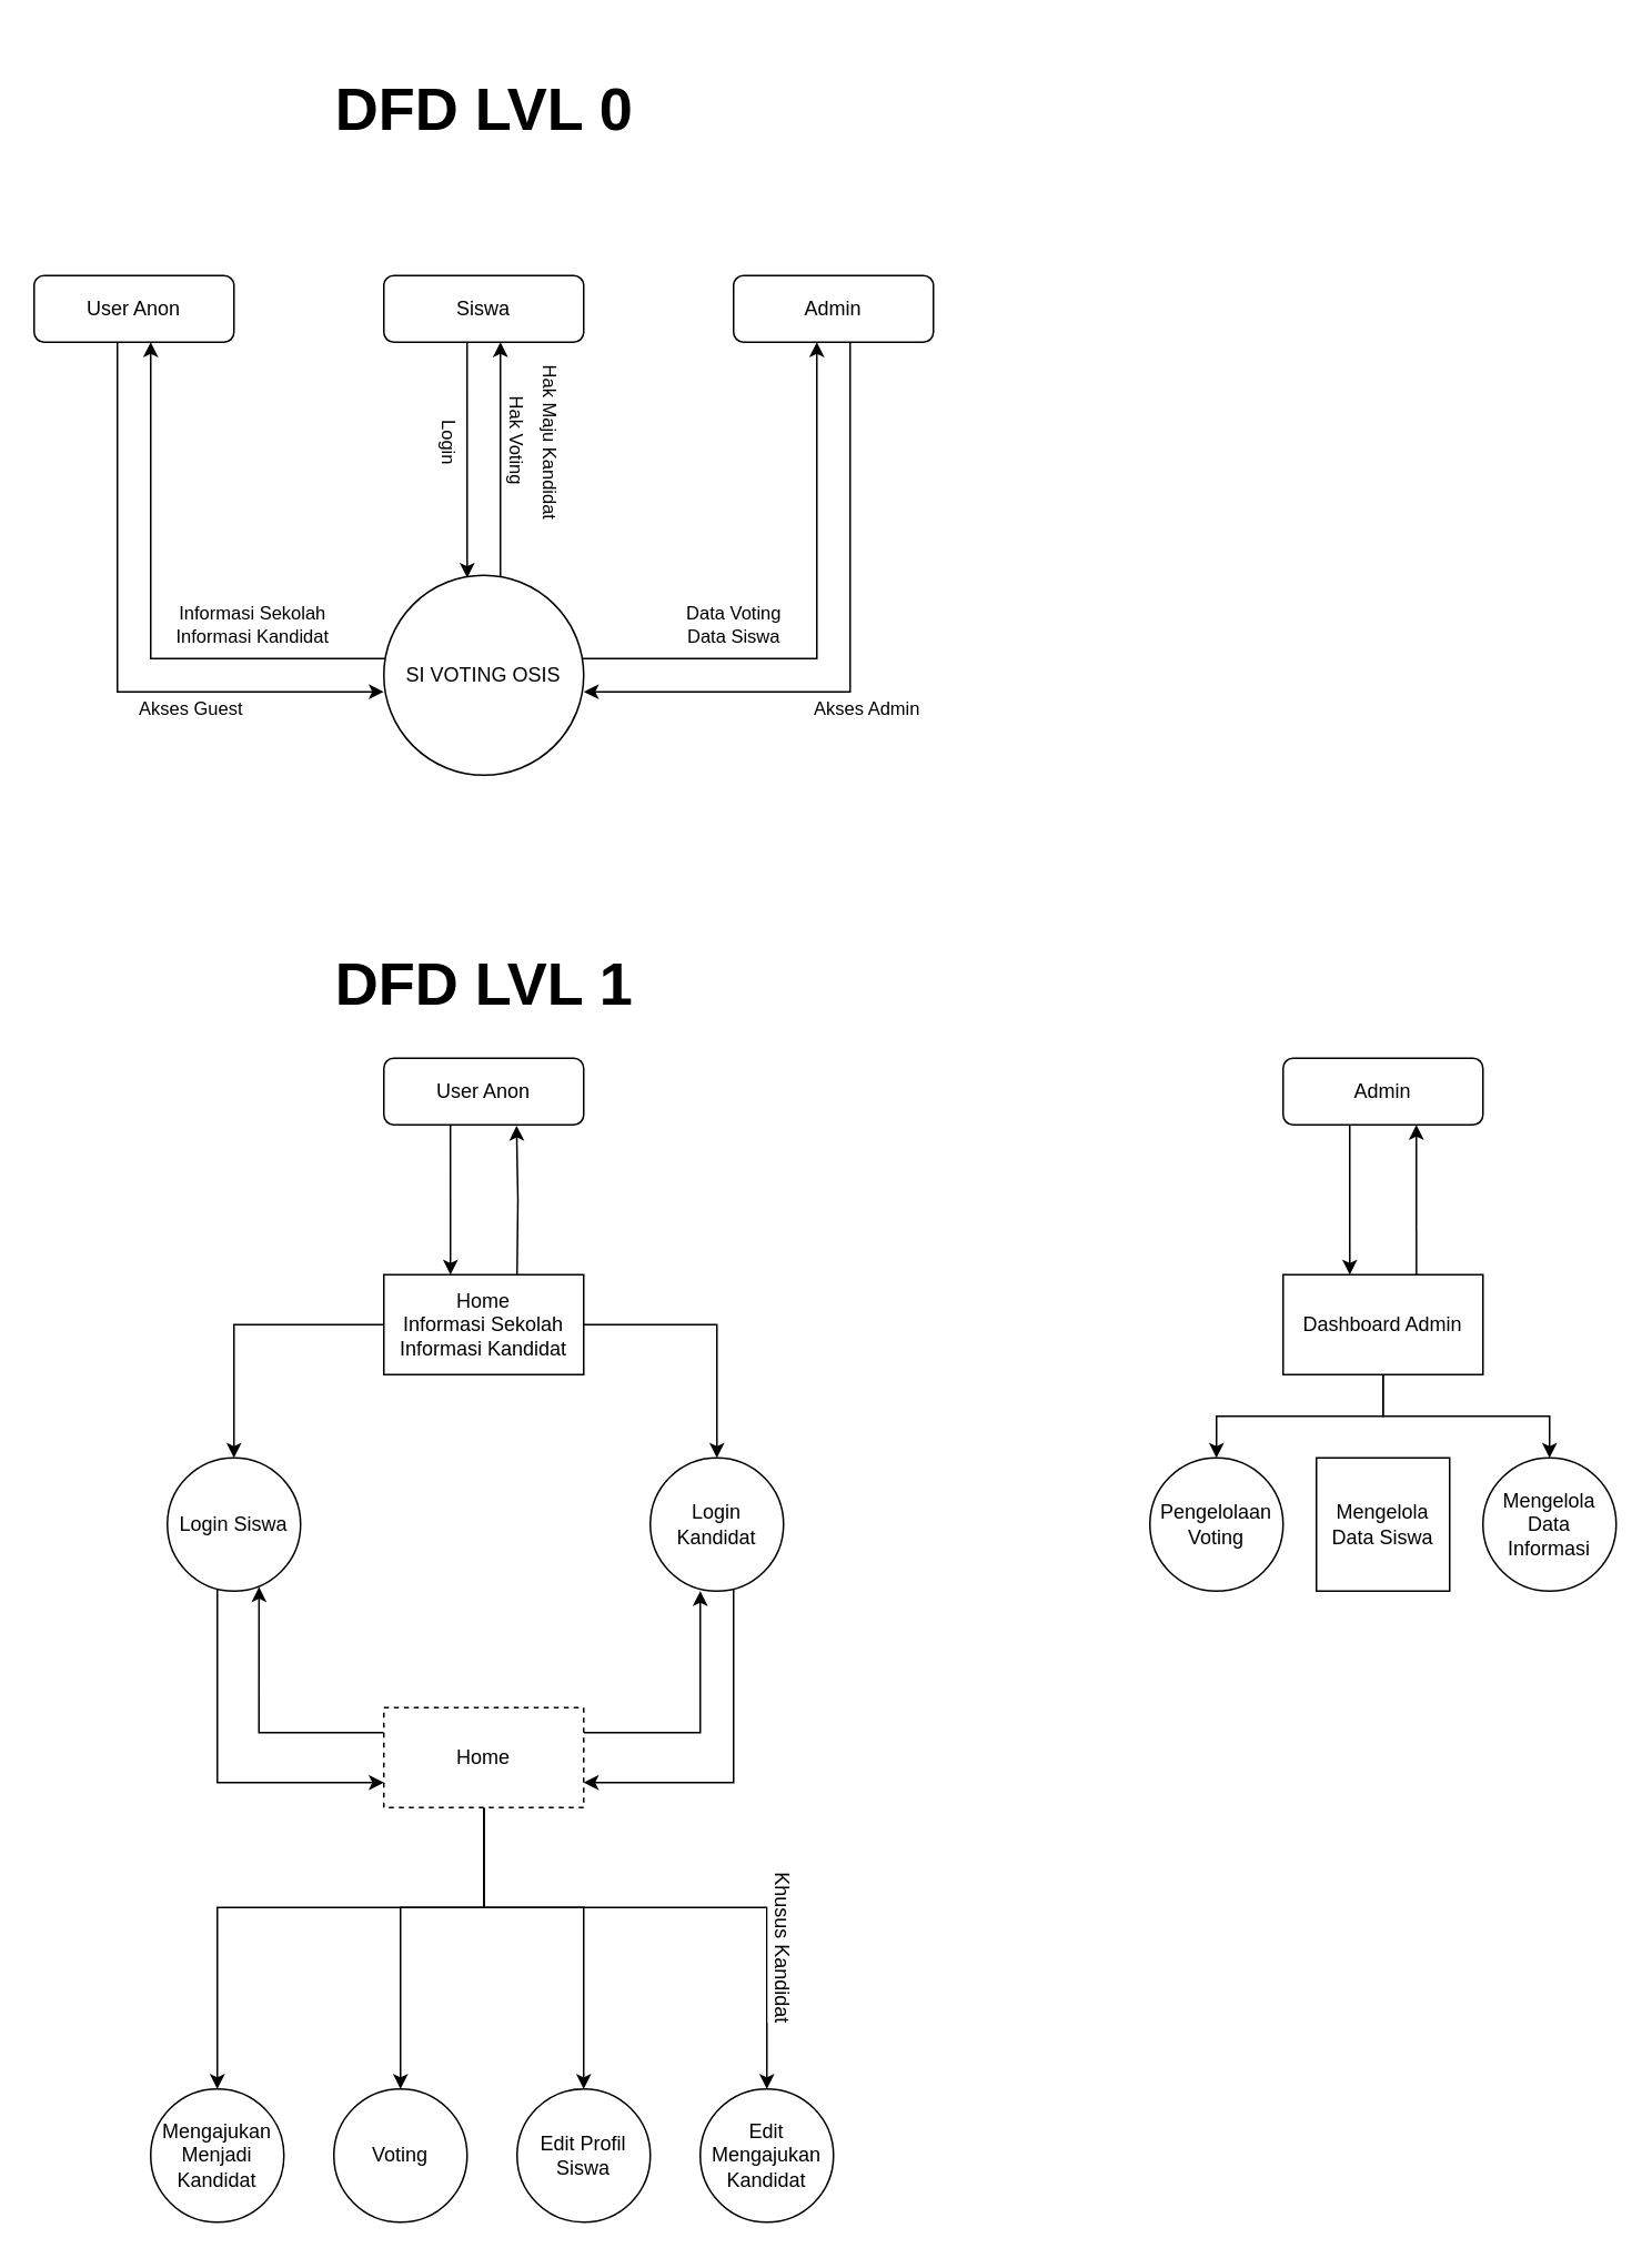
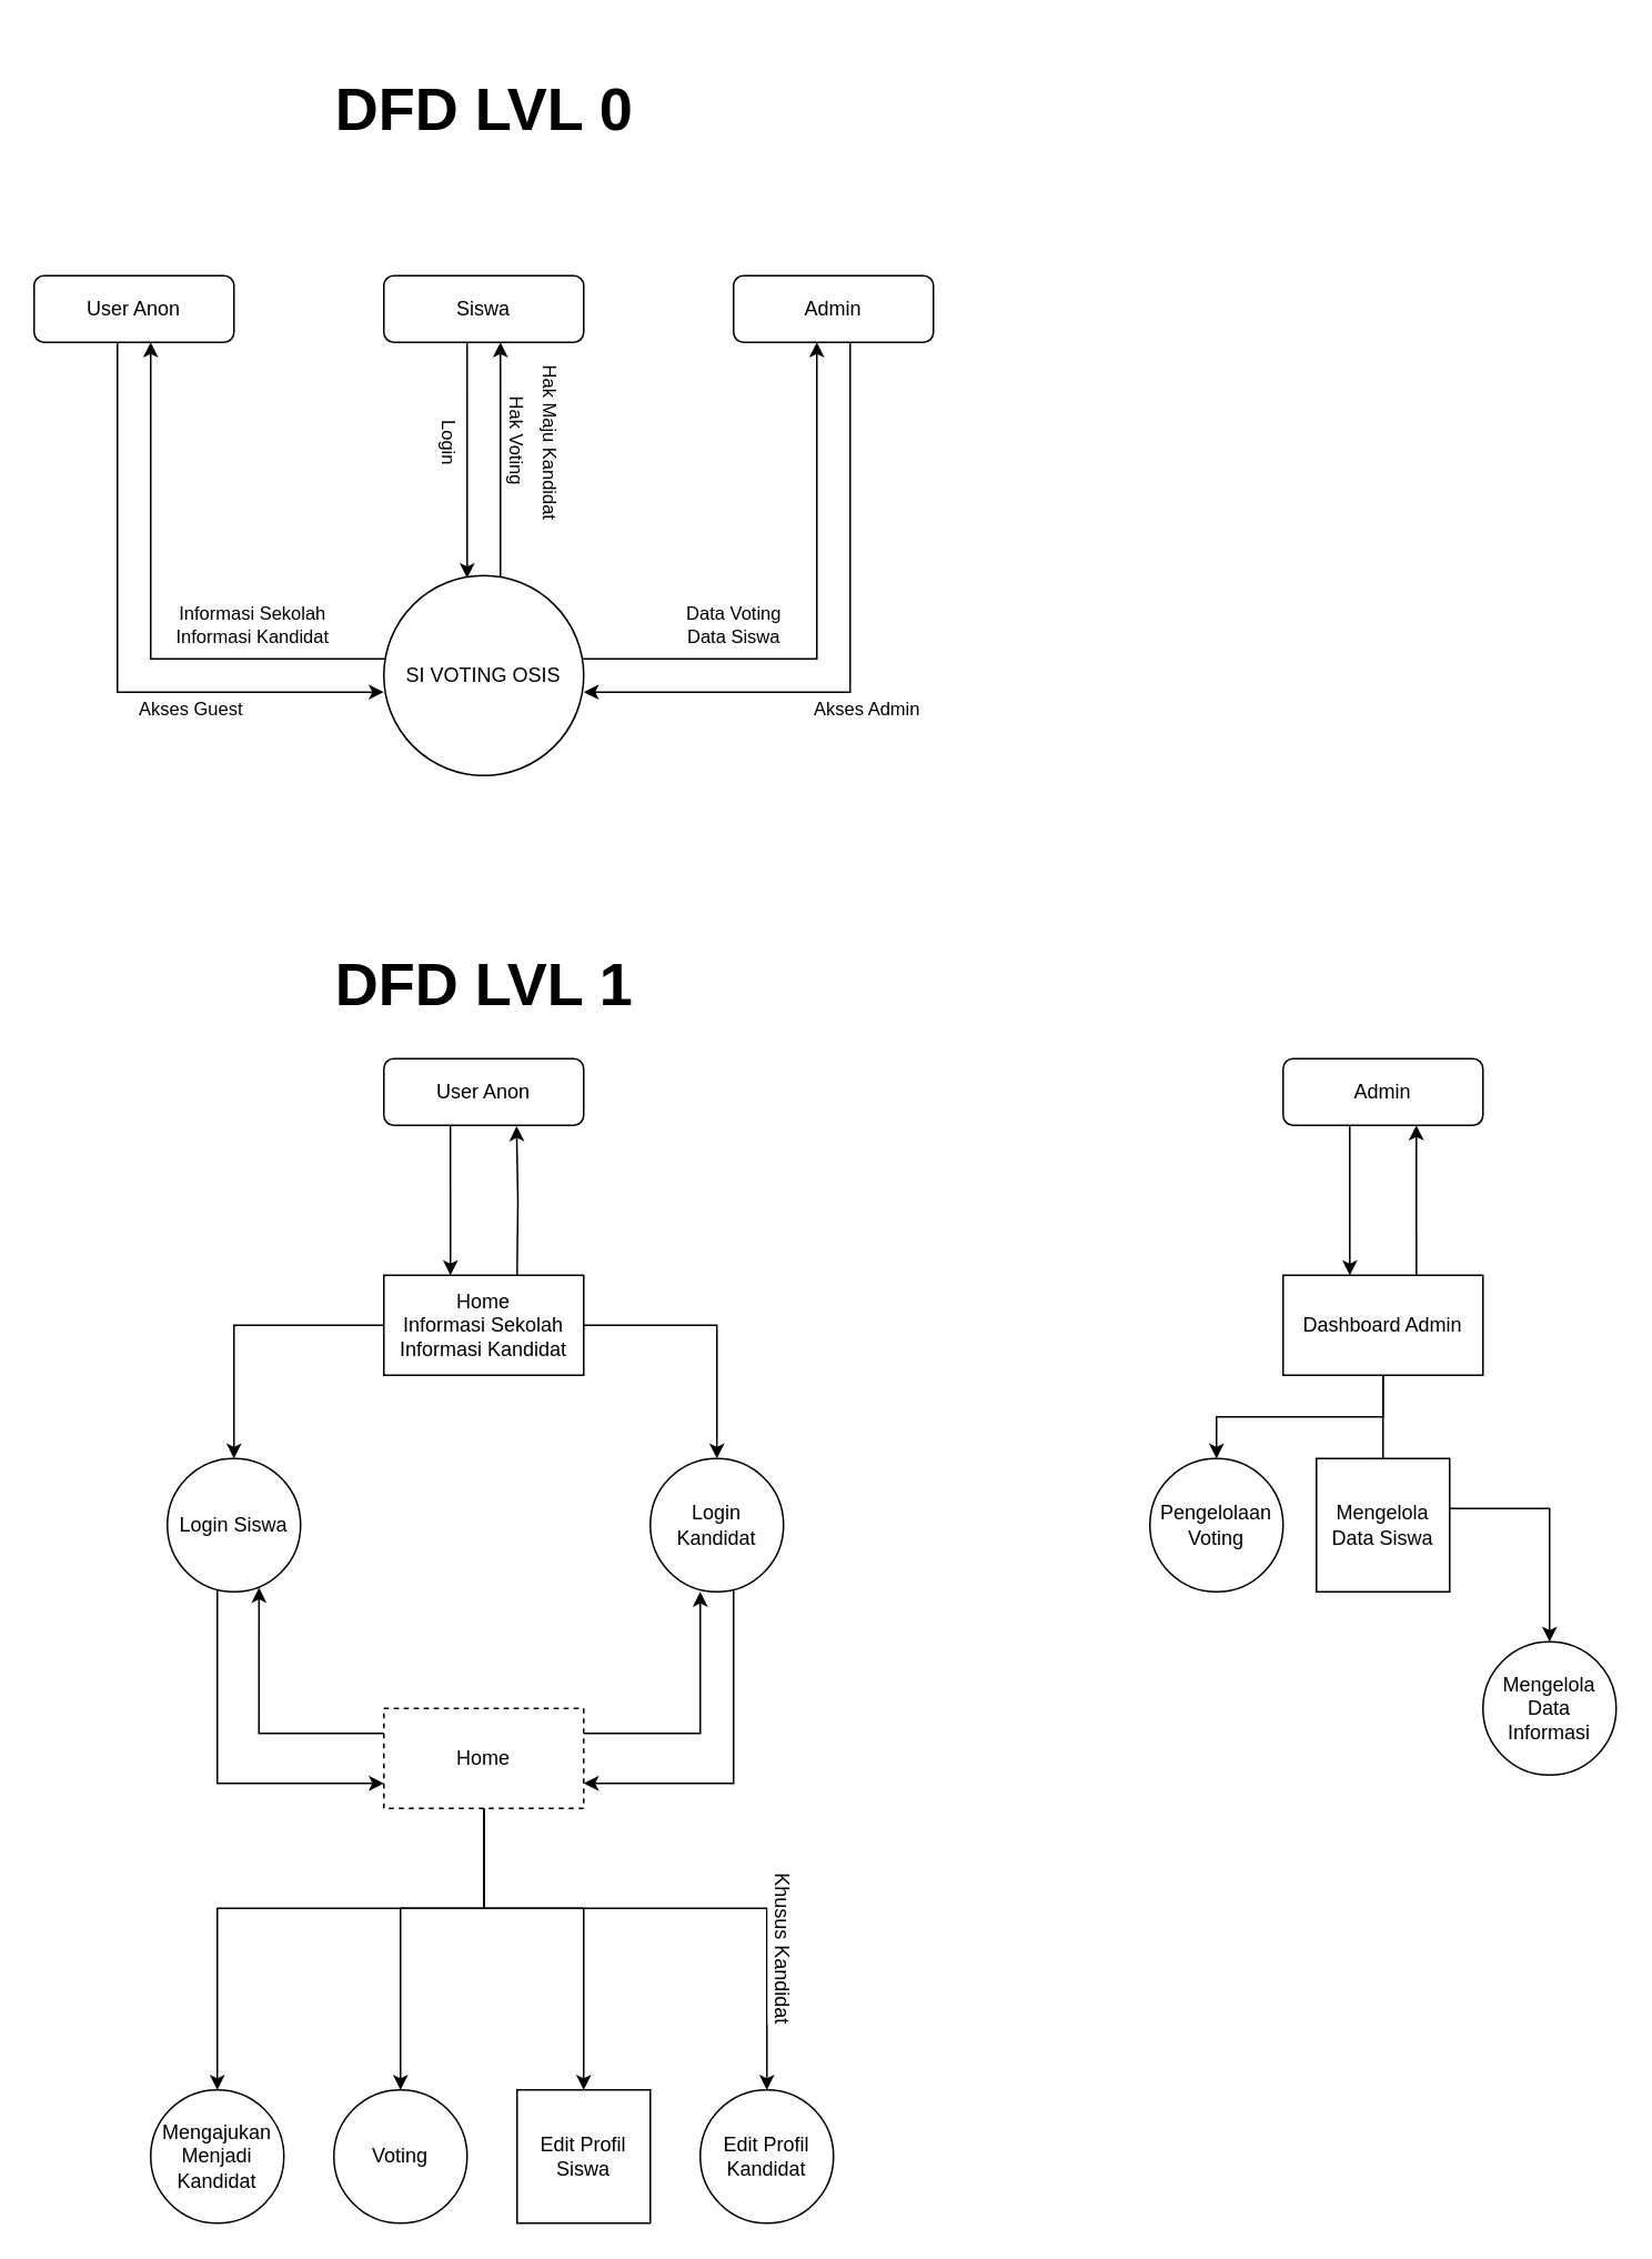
- <mxCell id="49" value="Mengelola Data Informasi" style="ellipse;whiteSpace=wrap;html=1;aspect=fixed;fontFamily=Helvetica;fontSize=12;" parent="1" vertex="1"><mxGeometry x="890" y="875" width="80" height="80" as="geometry" /></mxCell>
+ <mxCell id="49" value="Mengelola Data Informasi" style="ellipse;whiteSpace=wrap;html=1;aspect=fixed;fontFamily=Helvetica;fontSize=12;" parent="1" vertex="1"><mxGeometry x="890" y="985" width="80" height="80" as="geometry" /></mxCell>
- <mxCell id="37" value="Edit Profil Siswa" style="ellipse;whiteSpace=wrap;html=1;aspect=fixed;fontFamily=Helvetica;fontSize=12;" parent="1" vertex="1"><mxGeometry x="310" y="1254" width="80" height="80" as="geometry" /></mxCell>
+ <mxCell id="37" value="Edit Profil Siswa" style="whiteSpace=wrap;html=1;aspect=fixed;fontFamily=Helvetica;fontSize=12;rounded=0;" parent="1" vertex="1"><mxGeometry x="310" y="1254" width="80" height="80" as="geometry" /></mxCell>
- <mxCell id="38" value="Edit Mengajukan Kandidat" style="ellipse;whiteSpace=wrap;html=1;aspect=fixed;fontFamily=Helvetica;fontSize=12;" parent="1" vertex="1"><mxGeometry x="420" y="1254" width="80" height="80" as="geometry" /></mxCell>
+ <mxCell id="38" value="Edit Profil Kandidat" style="ellipse;whiteSpace=wrap;html=1;aspect=fixed;fontFamily=Helvetica;fontSize=12;" parent="1" vertex="1"><mxGeometry x="420" y="1254" width="80" height="80" as="geometry" /></mxCell>
